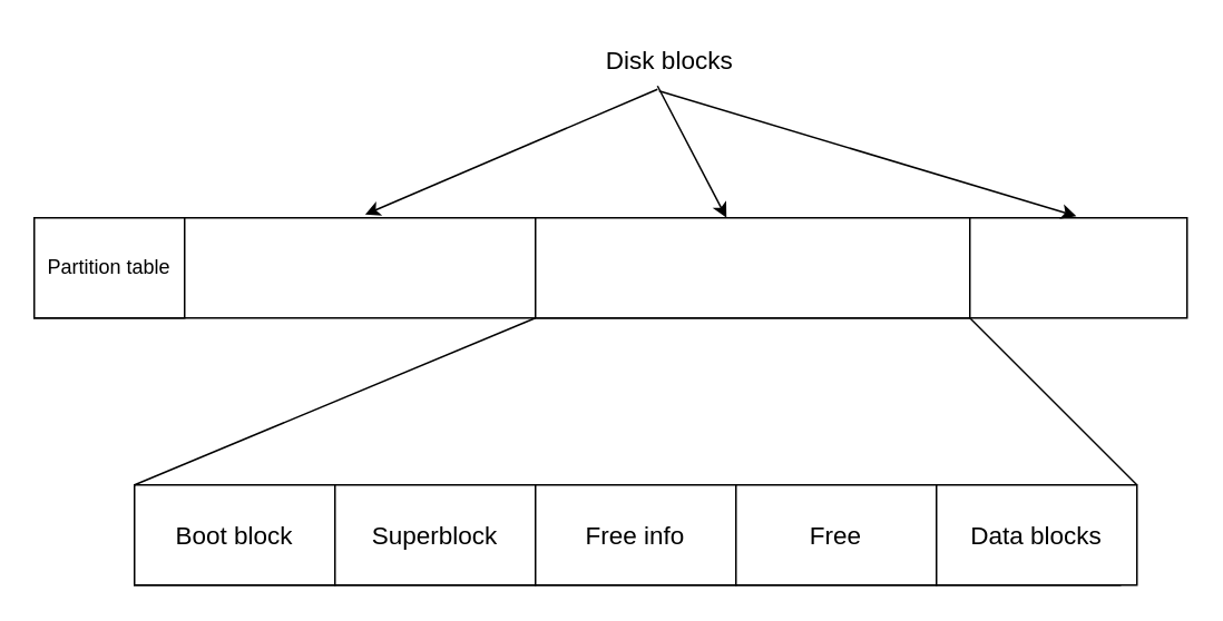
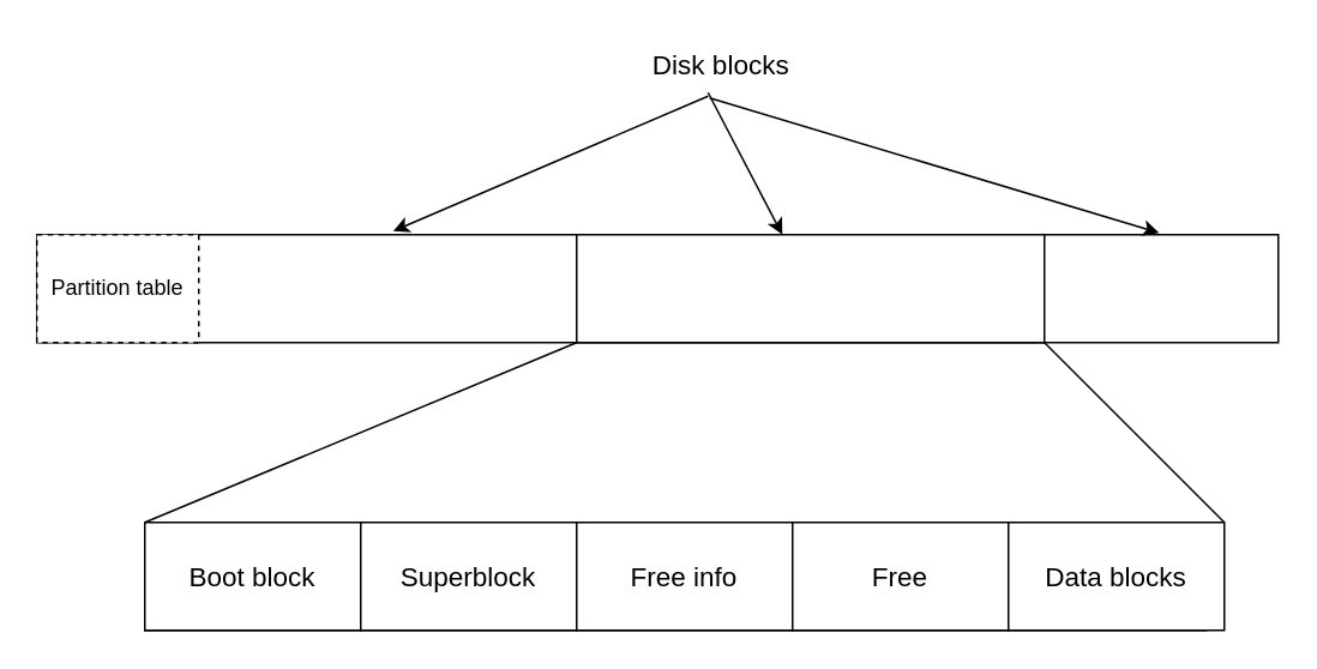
- <mxCell id="3" value="Partition table" style="rounded=0;whiteSpace=wrap;html=1;" parent="1" vertex="1"><mxGeometry x="20" y="130" width="90" height="60" as="geometry" /></mxCell>
+ <mxCell id="3" value="Partition table" style="rounded=0;whiteSpace=wrap;html=1;dashed=1;" parent="1" vertex="1"><mxGeometry x="20" y="130" width="90" height="60" as="geometry" /></mxCell>
